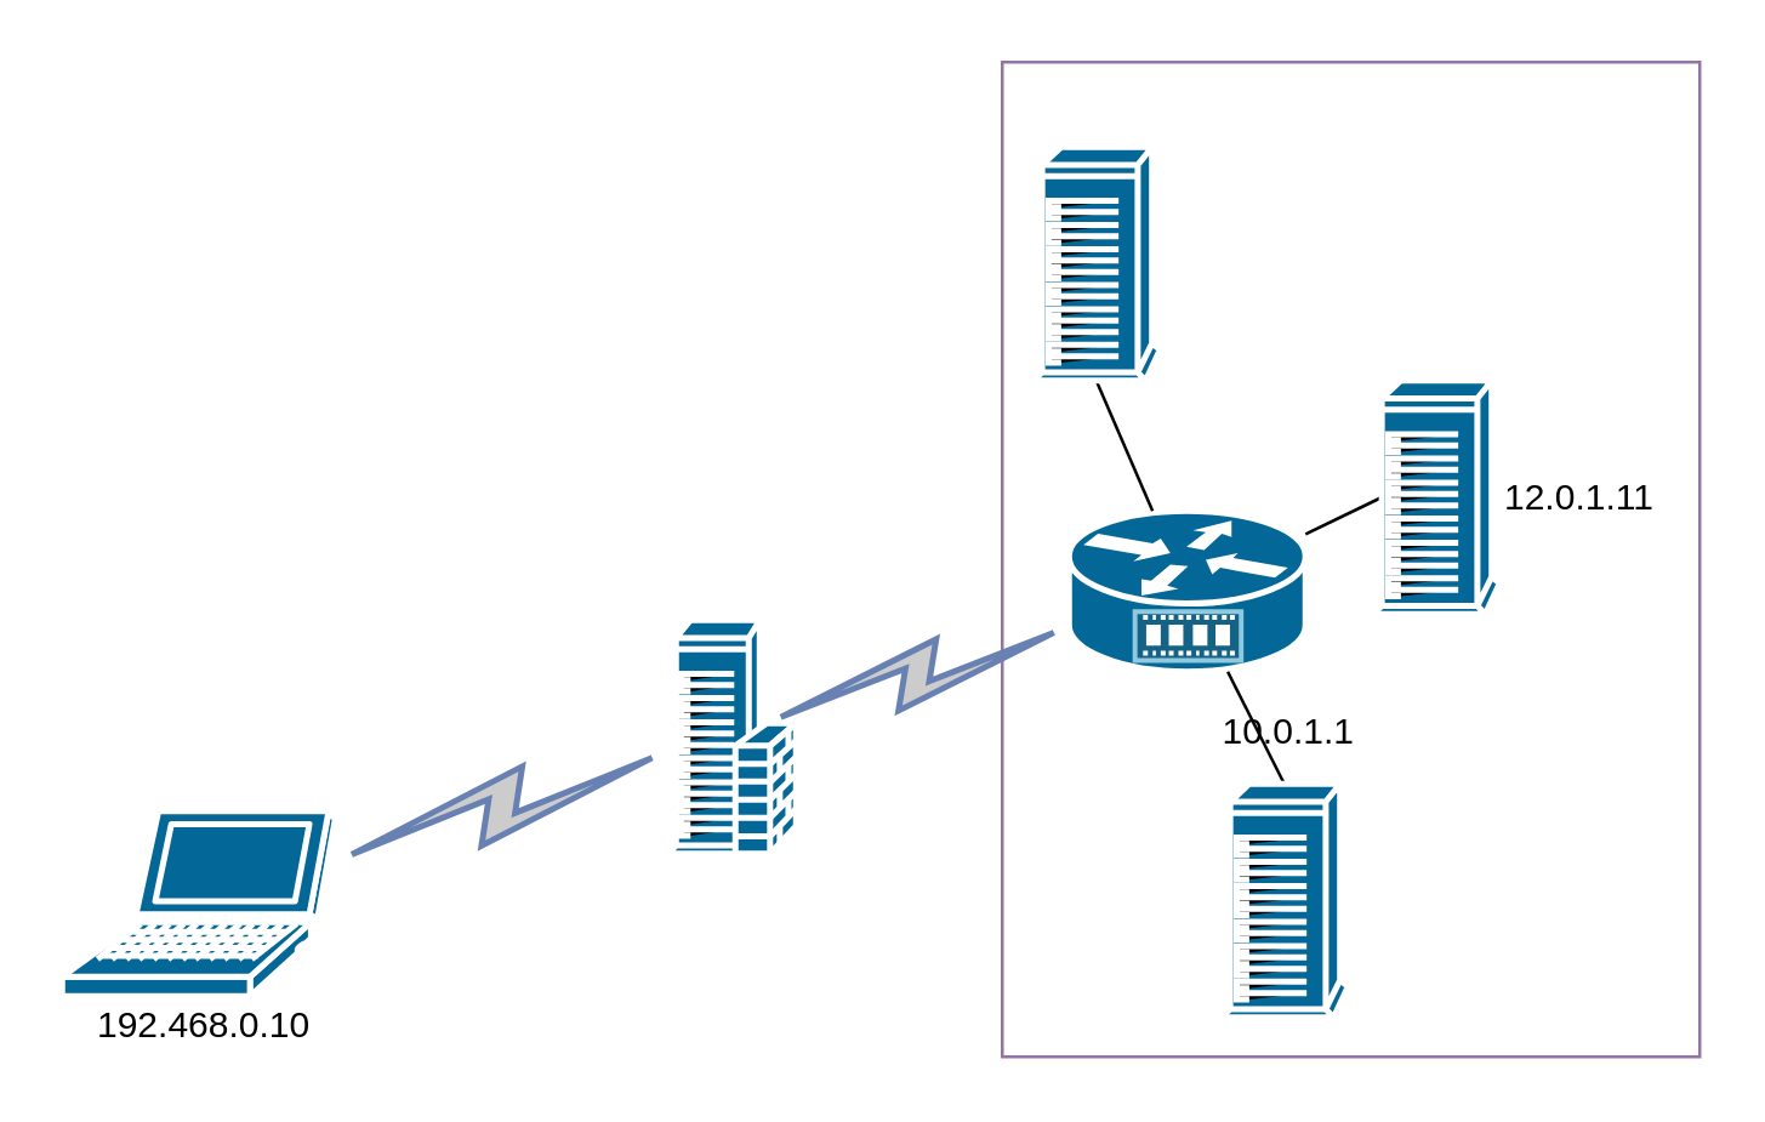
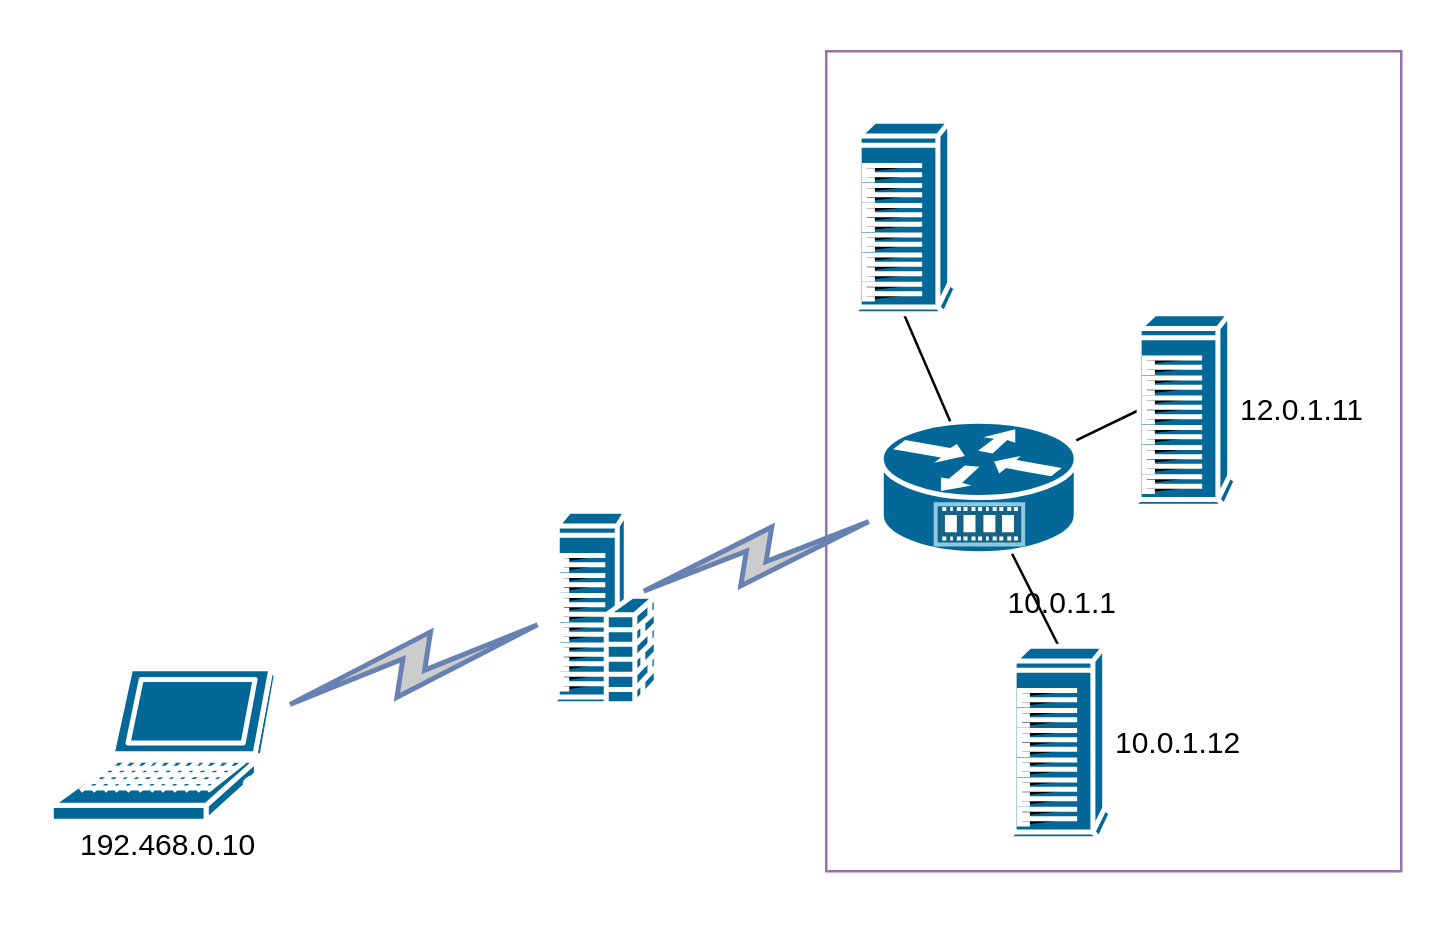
+ <mxCell id="10" value="10.0.1.12" style="text;html=1;resizable=0;points=[];autosize=1;align=left;verticalAlign=top;spacingTop=-4;" vertex="1" parent="8"><mxGeometry x="42" y="28.5" width="70" height="20" as="geometry" /></mxCell>
